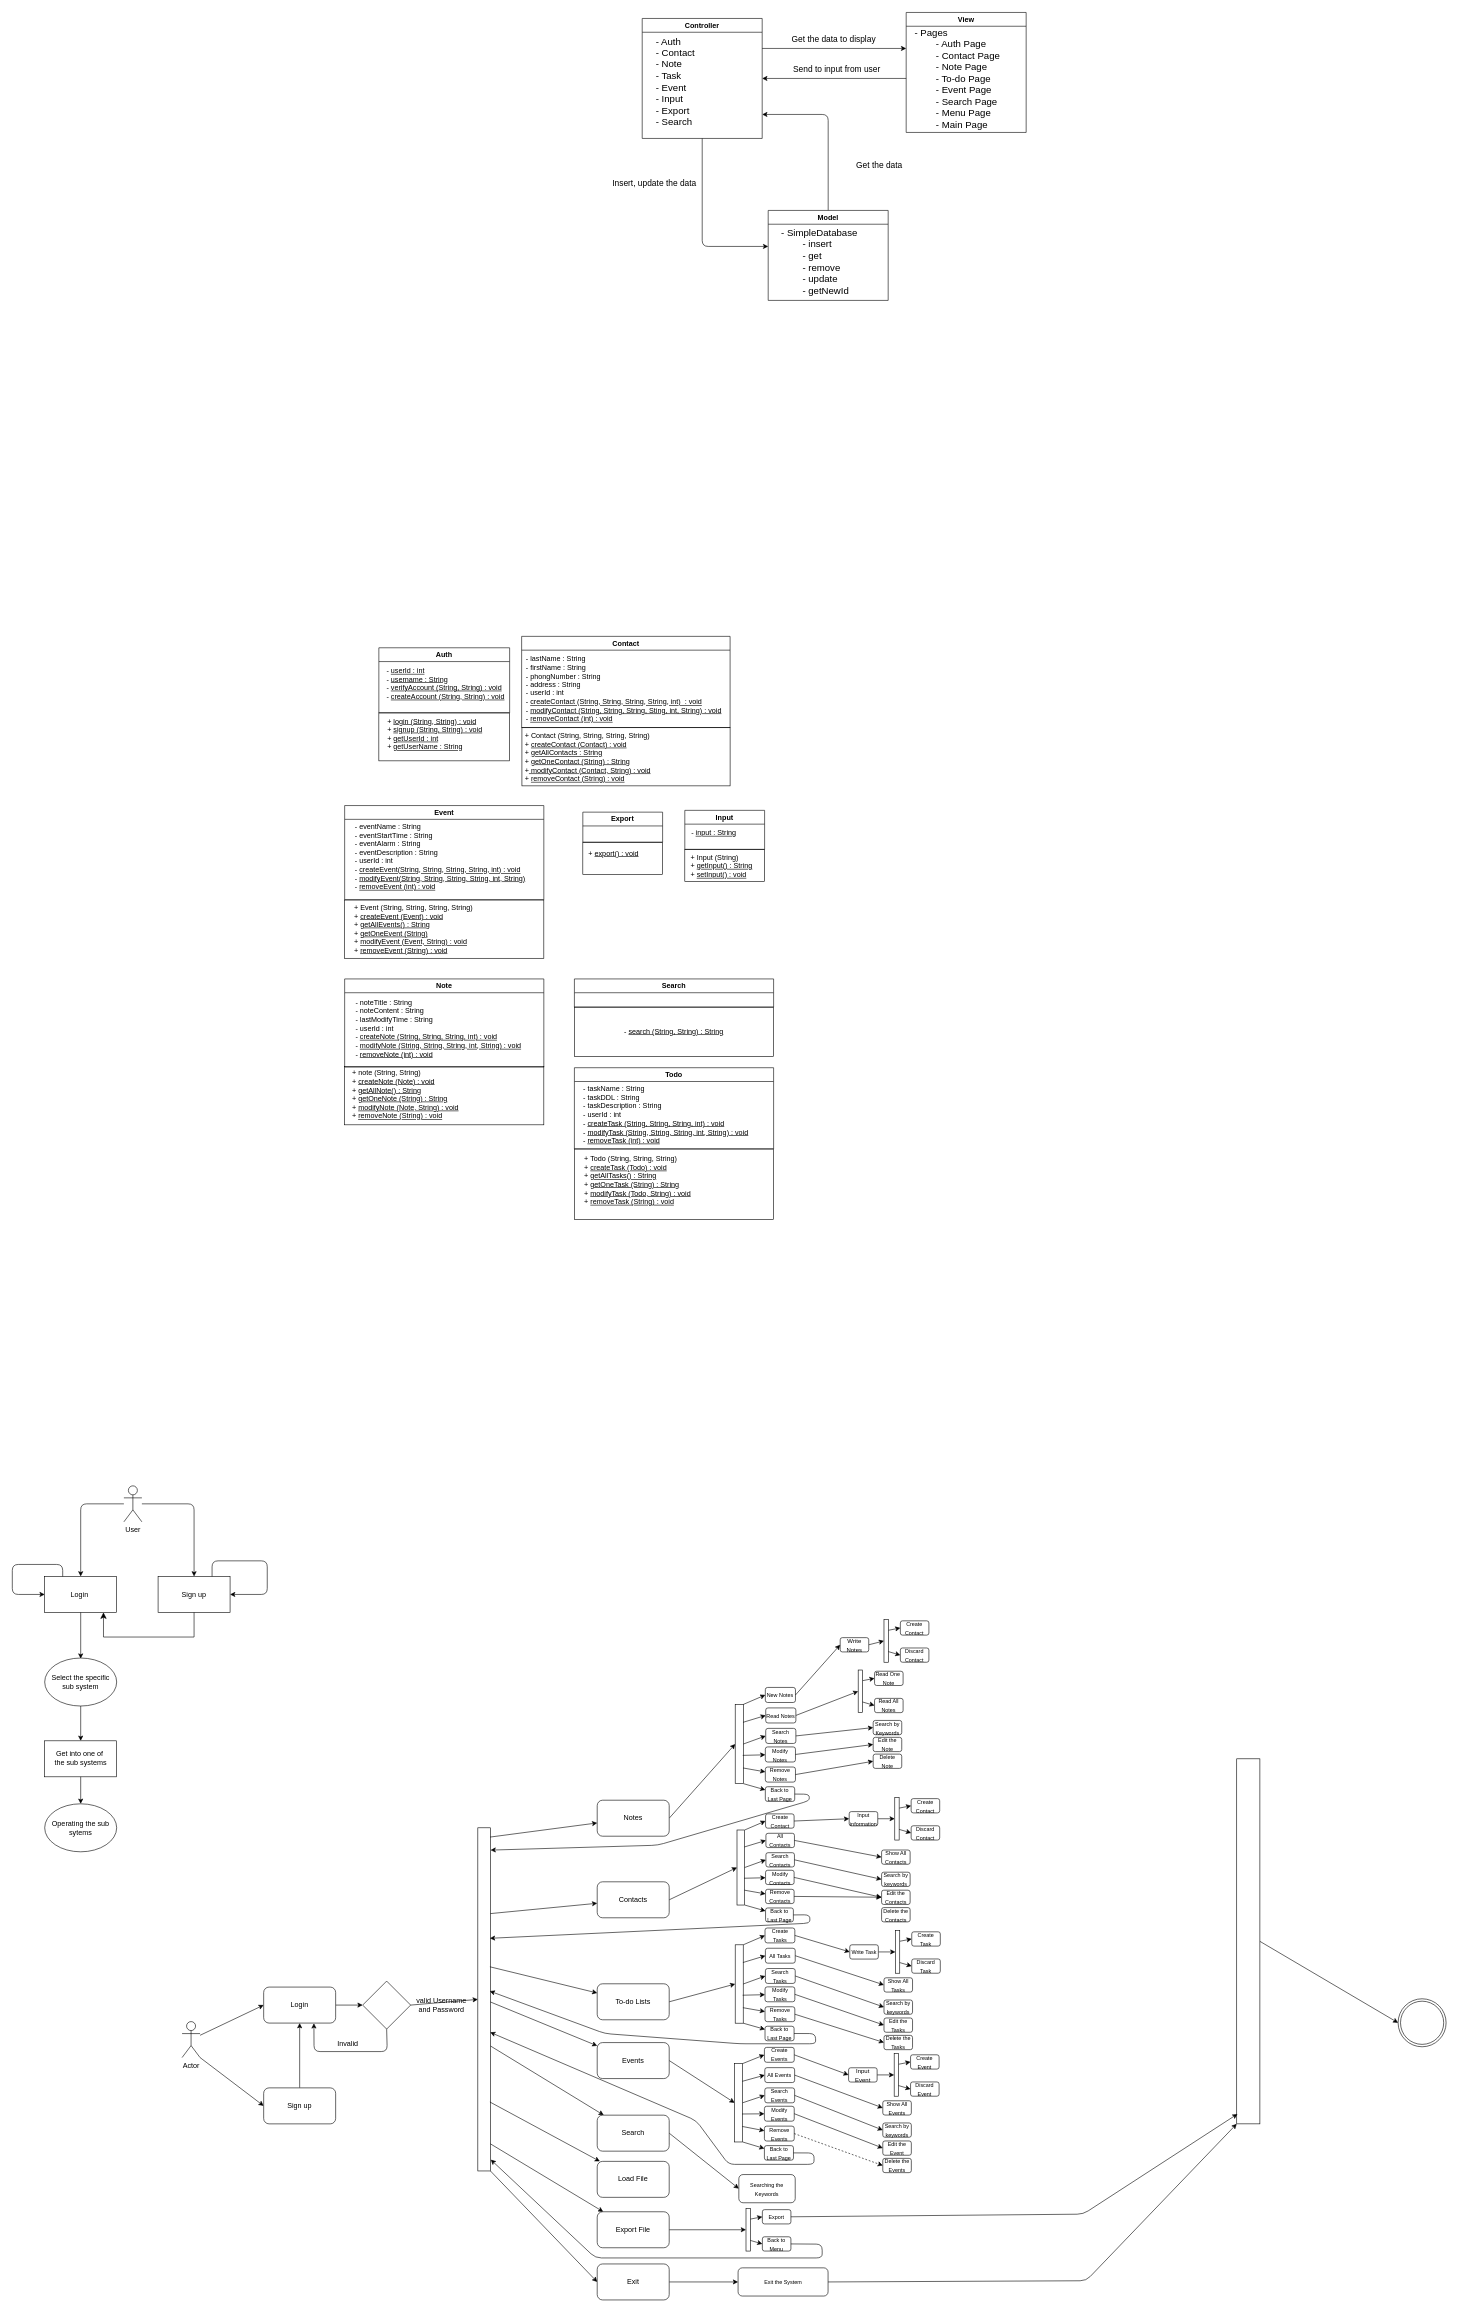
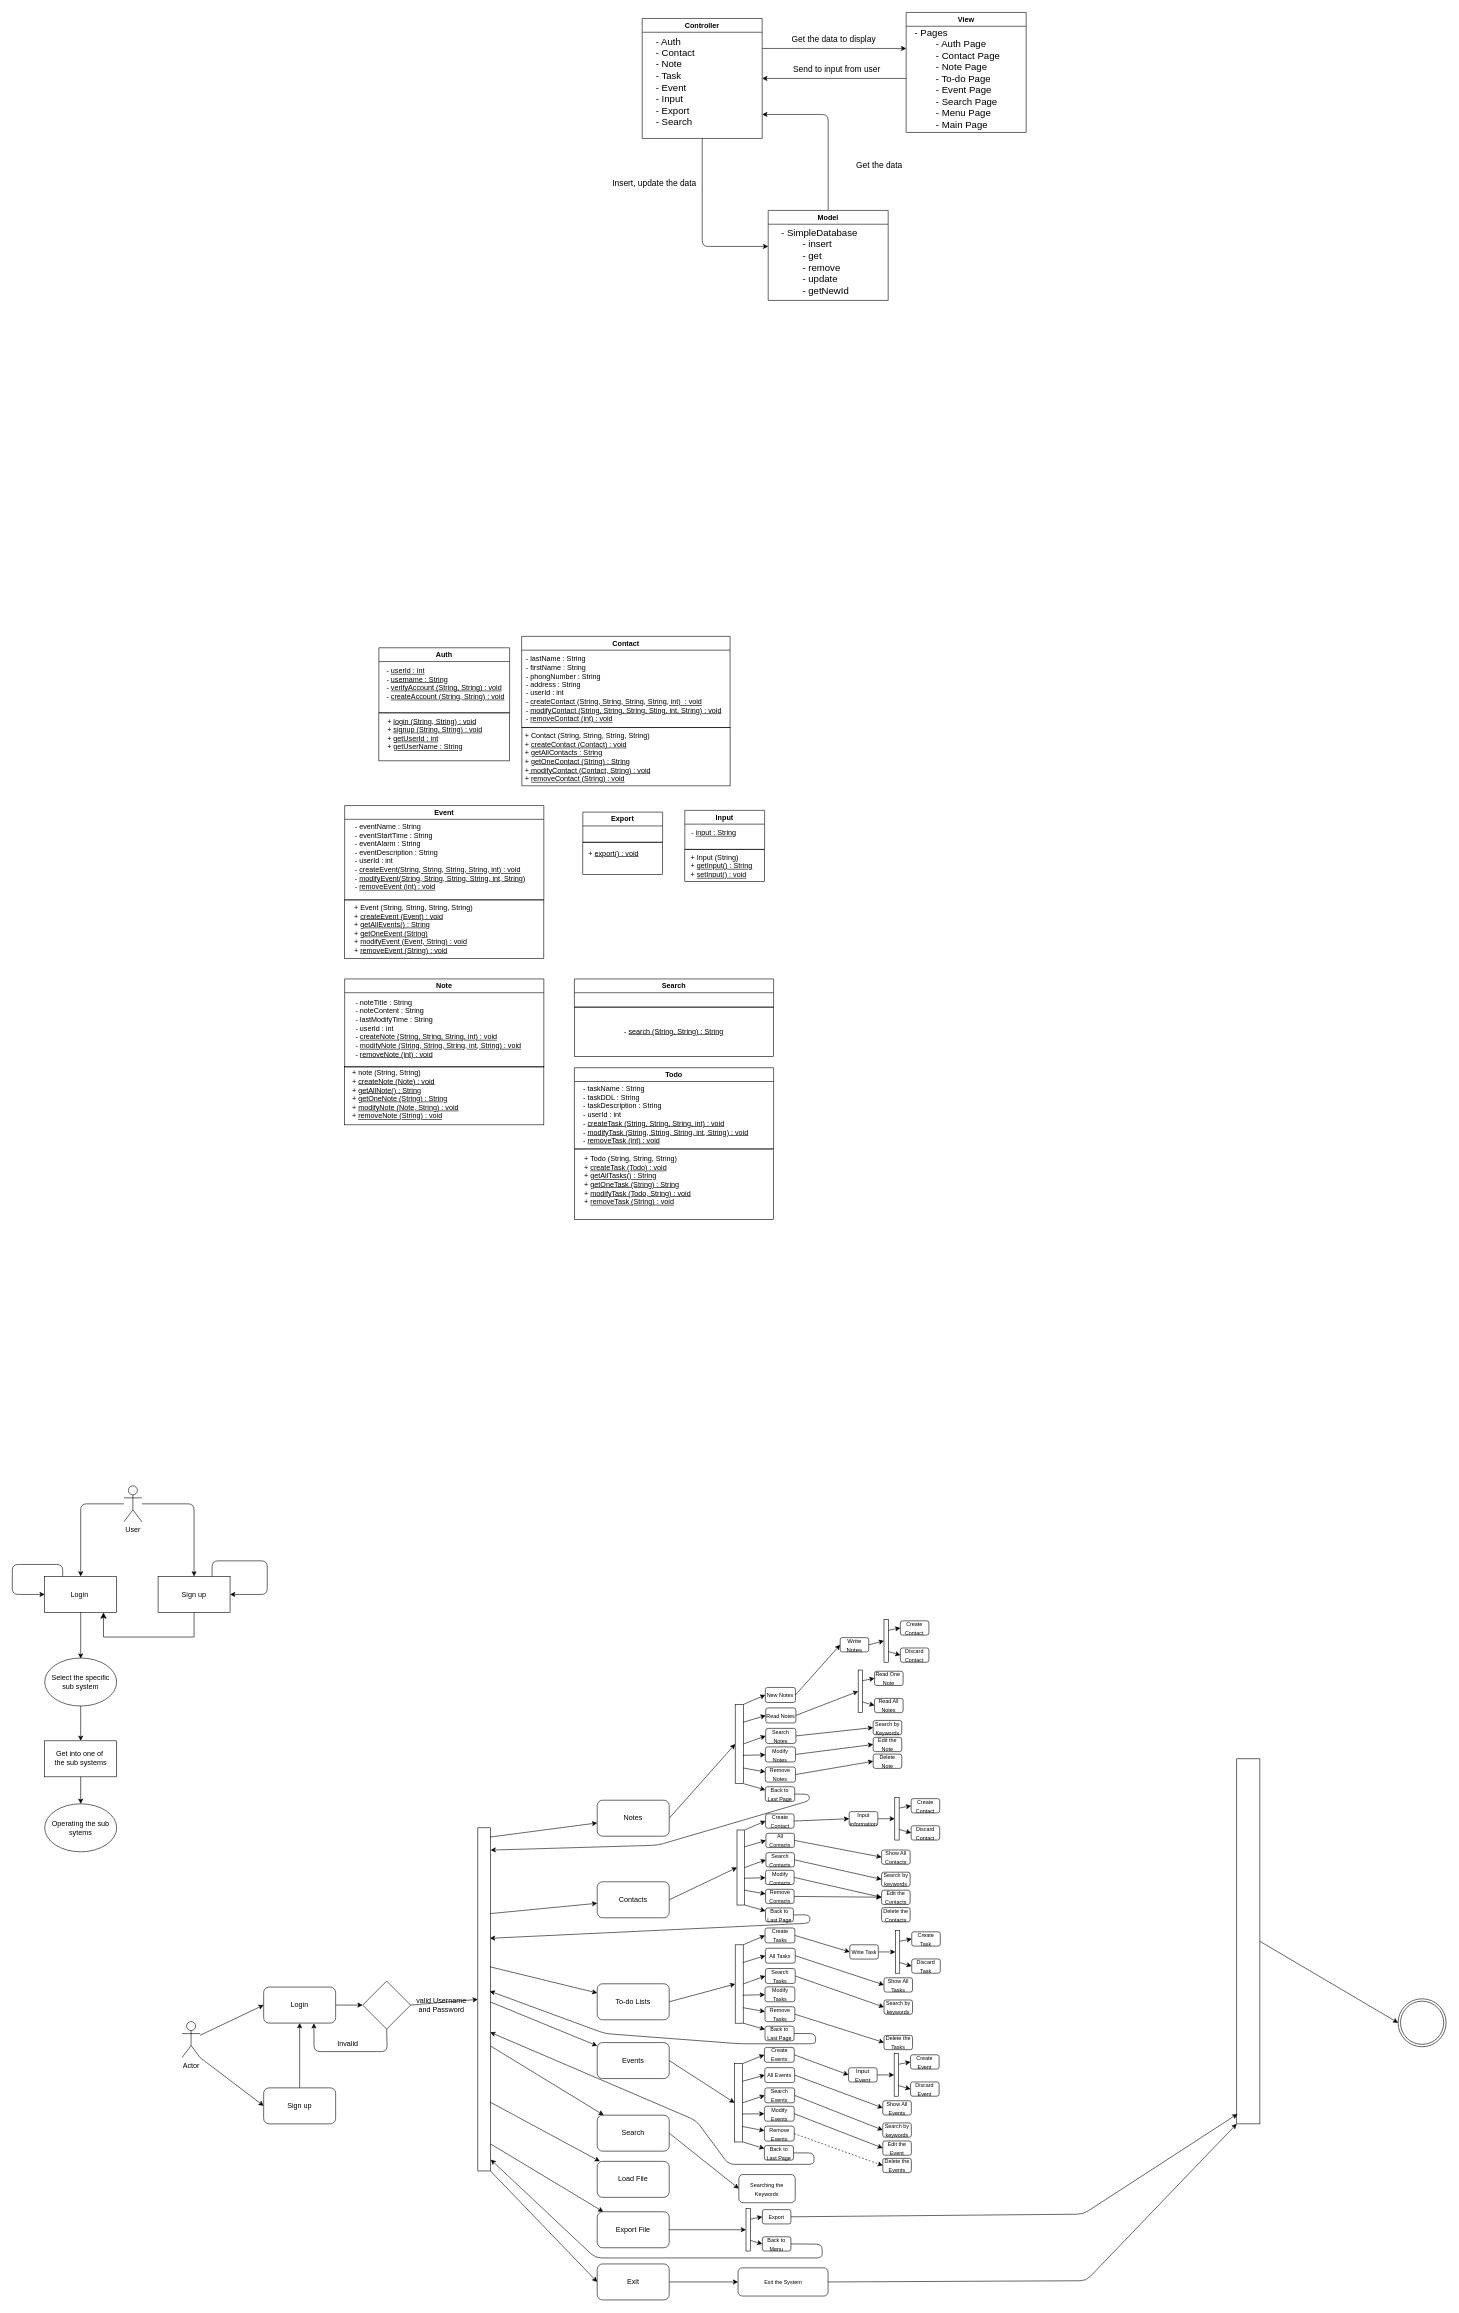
- <mxCell id="233" style="edgeStyle=none;html=1;exitX=1;exitY=0.5;exitDx=0;exitDy=0;entryX=0;entryY=0.5;entryDx=0;entryDy=0;" edge="1" parent="1" source="143" target="228"><mxGeometry relative="1" as="geometry" /></mxCell>
- <mxCell id="228" value="&lt;font style=&quot;font-size: 9px;&quot;&gt;Edit the Tasks&lt;/font&gt;" style="rounded=1;whiteSpace=wrap;html=1;fontSize=12;" vertex="1" parent="1"><mxGeometry x="1473.005" y="3363" width="47.595" height="23.797" as="geometry" /></mxCell>
